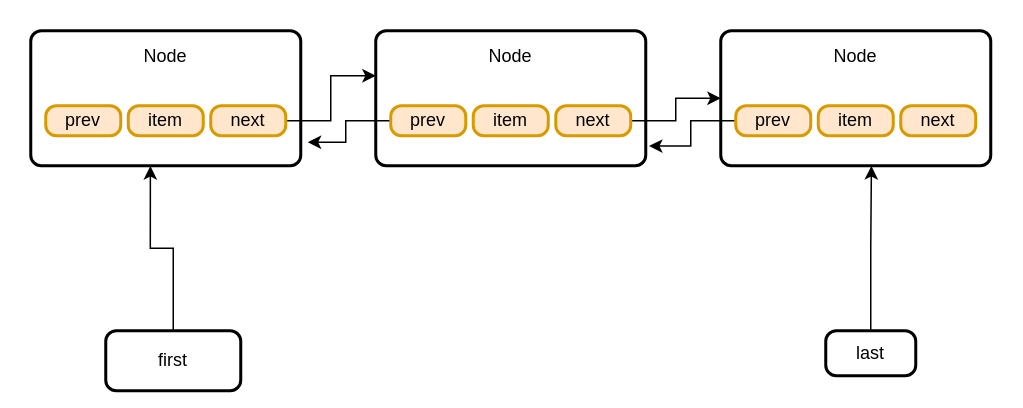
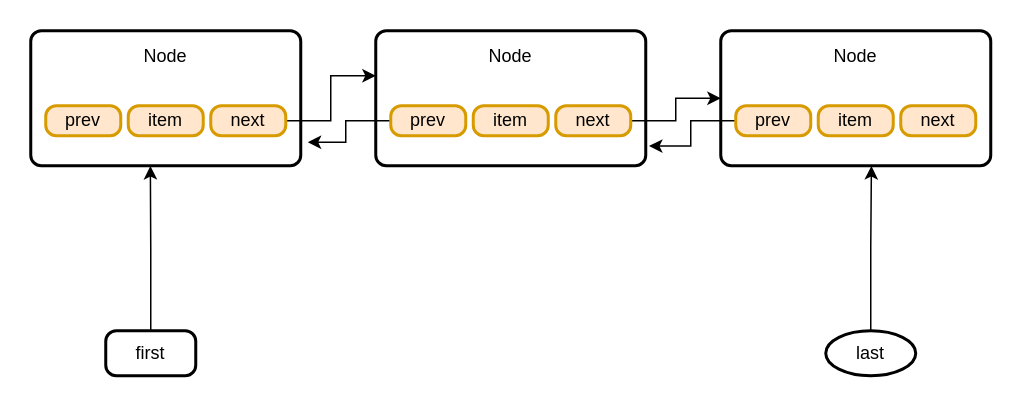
- <mxCell id="21" value="last" style="rounded=1;whiteSpace=wrap;html=1;absoluteArcSize=1;arcSize=14;strokeWidth=2;" parent="1" vertex="1"><mxGeometry x="550" y="220" width="60" height="30" as="geometry" /></mxCell>
+ <mxCell id="21" value="last" style="ellipse;whiteSpace=wrap;html=1;absoluteArcSize=1;arcSize=14;strokeWidth=2;" parent="1" vertex="1"><mxGeometry x="550" y="220" width="60" height="30" as="geometry" /></mxCell>
- <mxCell id="19" value="first" style="rounded=1;whiteSpace=wrap;html=1;absoluteArcSize=1;arcSize=14;strokeWidth=2;" parent="1" vertex="1"><mxGeometry x="70" y="220" width="90" height="40" as="geometry" /></mxCell>
+ <mxCell id="19" value="first" style="rounded=1;whiteSpace=wrap;html=1;absoluteArcSize=1;arcSize=14;strokeWidth=2;" parent="1" vertex="1"><mxGeometry x="70" y="220" width="60" height="30" as="geometry" /></mxCell>
